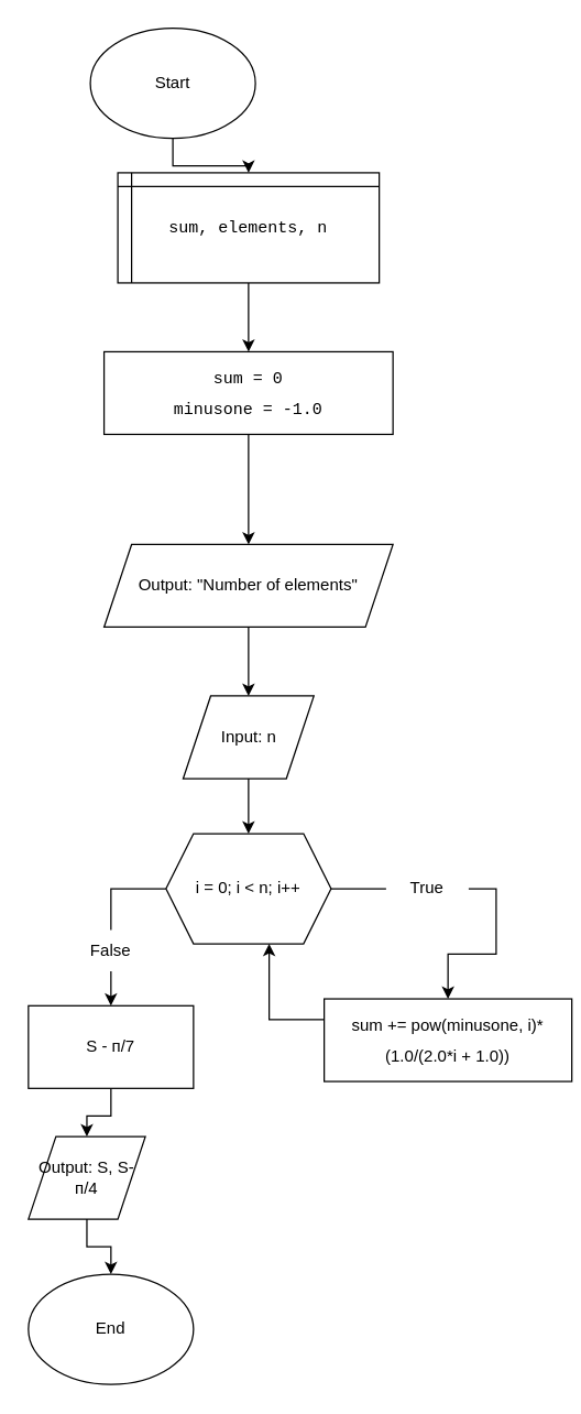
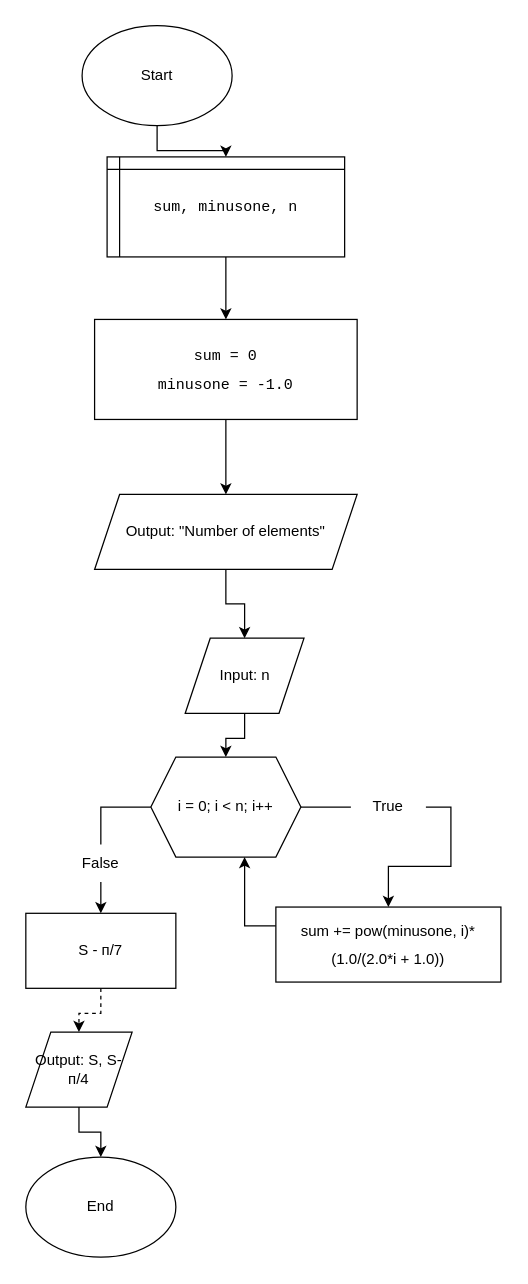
- <mxCell id="5" value="&lt;div style=&quot;font-family: Consolas, &amp;quot;Courier New&amp;quot;, monospace; line-height: 22px; white-space: pre;&quot;&gt;sum, elements, n&lt;/div&gt;" style="shape=internalStorage;whiteSpace=wrap;html=1;backgroundOutline=1;dx=10;dy=10;" vertex="1" parent="1"><mxGeometry x="85" y="125" width="190" height="80" as="geometry" /></mxCell>
+ <mxCell id="5" value="&lt;div style=&quot;font-family: Consolas, &amp;quot;Courier New&amp;quot;, monospace; line-height: 22px; white-space: pre;&quot;&gt;sum, minusone, n&lt;/div&gt;" style="shape=internalStorage;whiteSpace=wrap;html=1;backgroundOutline=1;dx=10;dy=10;" vertex="1" parent="1"><mxGeometry x="85" y="125" width="190" height="80" as="geometry" /></mxCell>
- <mxCell id="7" value="&lt;div style=&quot;line-height: 22px; white-space: pre;&quot;&gt;&lt;font face=&quot;Consolas, Courier New, monospace&quot;&gt;sum = 0&lt;/font&gt;&lt;/div&gt;&lt;div style=&quot;line-height: 22px; white-space: pre;&quot;&gt;&lt;font face=&quot;Consolas, Courier New, monospace&quot;&gt;minusone = -1.0&lt;/font&gt;&lt;/div&gt;" style="rounded=0;whiteSpace=wrap;html=1;" vertex="1" parent="1"><mxGeometry x="75" y="255" width="210" height="60" as="geometry" /></mxCell>
+ <mxCell id="7" value="&lt;div style=&quot;line-height: 22px; white-space: pre;&quot;&gt;&lt;font face=&quot;Consolas, Courier New, monospace&quot;&gt;sum = 0&lt;/font&gt;&lt;/div&gt;&lt;div style=&quot;line-height: 22px; white-space: pre;&quot;&gt;&lt;font face=&quot;Consolas, Courier New, monospace&quot;&gt;minusone = -1.0&lt;/font&gt;&lt;/div&gt;" style="rounded=0;whiteSpace=wrap;html=1;" vertex="1" parent="1"><mxGeometry x="75" y="255" width="210" height="80" as="geometry" /></mxCell>
- <mxCell id="12" value="Input: n" style="shape=parallelogram;perimeter=parallelogramPerimeter;whiteSpace=wrap;html=1;fixedSize=1;" vertex="1" parent="1"><mxGeometry x="132.5" y="505" width="95" height="60" as="geometry" /></mxCell>
+ <mxCell id="12" value="Input: n" style="shape=parallelogram;perimeter=parallelogramPerimeter;whiteSpace=wrap;html=1;fixedSize=1;" vertex="1" parent="1"><mxGeometry x="147.5" y="510" width="95" height="60" as="geometry" /></mxCell>
- <mxCell id="17" value="&lt;div style=&quot;line-height: 22px; white-space: pre;&quot;&gt;&lt;font style=&quot;&quot;&gt;sum += pow(minusone, i)*&lt;/font&gt;&lt;/div&gt;&lt;div style=&quot;line-height: 22px; white-space: pre;&quot;&gt;&lt;span style=&quot;background-color: initial;&quot;&gt;(1.0/(2.0*i + 1.0))&lt;/span&gt;&lt;/div&gt;" style="rounded=0;whiteSpace=wrap;html=1;" vertex="1" parent="1"><mxGeometry x="235" y="725" width="180" height="60" as="geometry" /></mxCell>
+ <mxCell id="17" value="&lt;div style=&quot;line-height: 22px; white-space: pre;&quot;&gt;&lt;font style=&quot;&quot;&gt;sum += pow(minusone, i)*&lt;/font&gt;&lt;/div&gt;&lt;div style=&quot;line-height: 22px; white-space: pre;&quot;&gt;&lt;span style=&quot;background-color: initial;&quot;&gt;(1.0/(2.0*i + 1.0))&lt;/span&gt;&lt;/div&gt;" style="rounded=0;whiteSpace=wrap;html=1;" vertex="1" parent="1"><mxGeometry x="220" y="725" width="180" height="60" as="geometry" /></mxCell>
- <mxCell id="22" value="" style="edgeStyle=orthogonalEdgeStyle;rounded=0;orthogonalLoop=1;jettySize=auto;html=1;" edge="1" parent="1" source="23" target="21"><mxGeometry relative="1" as="geometry" /></mxCell>
+ <mxCell id="22" value="" style="edgeStyle=orthogonalEdgeStyle;rounded=0;orthogonalLoop=1;jettySize=auto;html=1;dashed=1;" edge="1" parent="1" source="23" target="21"><mxGeometry relative="1" as="geometry" /></mxCell>
